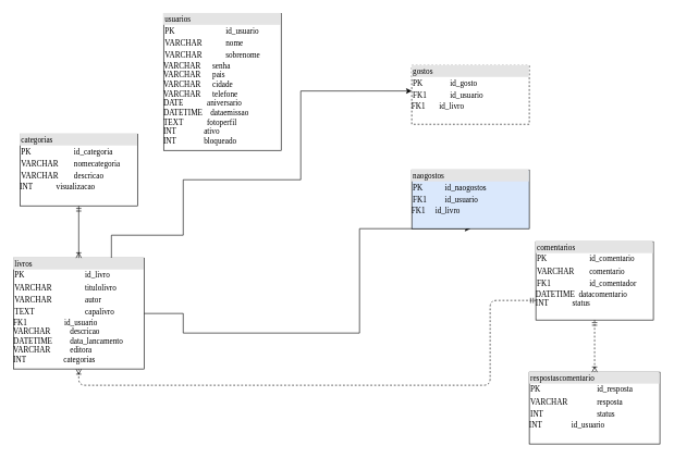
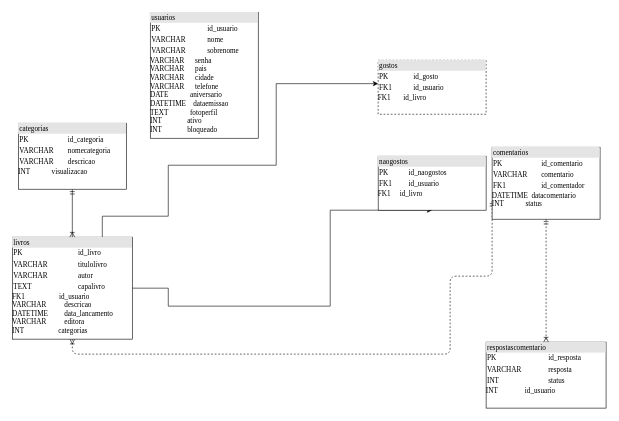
- <mxCell id="13" value="&lt;div style=&quot;box-sizing: border-box ; width: 100% ; background: #e4e4e4 ; padding: 2px&quot;&gt;naogostos&lt;/div&gt;&lt;table style=&quot;width: 100% ; font-size: 1em&quot; cellpadding=&quot;2&quot; cellspacing=&quot;0&quot;&gt;&lt;tbody&gt;&lt;tr&gt;&lt;td&gt;PK&lt;/td&gt;&lt;td&gt;id_naogostos&lt;/td&gt;&lt;/tr&gt;&lt;tr&gt;&lt;td&gt;FK1&lt;/td&gt;&lt;td&gt;id_usuario&lt;/td&gt;&lt;/tr&gt;&lt;/tbody&gt;&lt;/table&gt;FK1&amp;nbsp; &amp;nbsp; &amp;nbsp;id_livro" style="verticalAlign=top;align=left;overflow=fill;html=1;rounded=0;shadow=0;comic=0;labelBackgroundColor=none;strokeWidth=1;fontFamily=Verdana;fontSize=12;fillColor=#dae8fc;" vertex="1" parent="1"><mxGeometry x="630" y="260" width="180" height="90" as="geometry" /></mxCell>
+ <mxCell id="13" value="&lt;div style=&quot;box-sizing: border-box ; width: 100% ; background: #e4e4e4 ; padding: 2px&quot;&gt;naogostos&lt;/div&gt;&lt;table style=&quot;width: 100% ; font-size: 1em&quot; cellpadding=&quot;2&quot; cellspacing=&quot;0&quot;&gt;&lt;tbody&gt;&lt;tr&gt;&lt;td&gt;PK&lt;/td&gt;&lt;td&gt;id_naogostos&lt;/td&gt;&lt;/tr&gt;&lt;tr&gt;&lt;td&gt;FK1&lt;/td&gt;&lt;td&gt;id_usuario&lt;/td&gt;&lt;/tr&gt;&lt;/tbody&gt;&lt;/table&gt;FK1&amp;nbsp; &amp;nbsp; &amp;nbsp;id_livro" style="verticalAlign=top;align=left;overflow=fill;html=1;rounded=0;shadow=0;comic=0;labelBackgroundColor=none;strokeWidth=1;fontFamily=Verdana;fontSize=12" vertex="1" parent="1"><mxGeometry x="630" y="260" width="180" height="90" as="geometry" /></mxCell>
- <mxCell id="12" value="&lt;div style=&quot;box-sizing: border-box ; width: 100% ; background: #e4e4e4 ; padding: 2px&quot;&gt;comentarios&lt;/div&gt;&lt;table style=&quot;width: 100% ; font-size: 1em&quot; cellpadding=&quot;2&quot; cellspacing=&quot;0&quot;&gt;&lt;tbody&gt;&lt;tr&gt;&lt;td&gt;PK&lt;/td&gt;&lt;td&gt;id_comentario&lt;/td&gt;&lt;/tr&gt;&lt;tr&gt;&lt;td&gt;VARCHAR&lt;/td&gt;&lt;td&gt;comentario&lt;/td&gt;&lt;/tr&gt;&lt;tr&gt;&lt;td&gt;FK1&lt;/td&gt;&lt;td&gt;id_comentador&lt;br&gt;&lt;/td&gt;&lt;/tr&gt;&lt;/tbody&gt;&lt;/table&gt;DATETIME&amp;nbsp; datacomentario&lt;br&gt;INT&amp;nbsp; &amp;nbsp; &amp;nbsp; &amp;nbsp; &amp;nbsp; &amp;nbsp; status" style="verticalAlign=top;align=left;overflow=fill;html=1;rounded=0;shadow=0;comic=0;labelBackgroundColor=none;strokeWidth=1;fontFamily=Verdana;fontSize=12" parent="1" vertex="1"><mxGeometry x="820" y="370" width="180" height="120" as="geometry" /></mxCell>
+ <mxCell id="12" value="&lt;div style=&quot;box-sizing: border-box ; width: 100% ; background: #e4e4e4 ; padding: 2px&quot;&gt;comentarios&lt;/div&gt;&lt;table style=&quot;width: 100% ; font-size: 1em&quot; cellpadding=&quot;2&quot; cellspacing=&quot;0&quot;&gt;&lt;tbody&gt;&lt;tr&gt;&lt;td&gt;PK&lt;/td&gt;&lt;td&gt;id_comentario&lt;/td&gt;&lt;/tr&gt;&lt;tr&gt;&lt;td&gt;VARCHAR&lt;/td&gt;&lt;td&gt;comentario&lt;/td&gt;&lt;/tr&gt;&lt;tr&gt;&lt;td&gt;FK1&lt;/td&gt;&lt;td&gt;id_comentador&lt;br&gt;&lt;/td&gt;&lt;/tr&gt;&lt;/tbody&gt;&lt;/table&gt;DATETIME&amp;nbsp; datacomentario&lt;br&gt;INT&amp;nbsp; &amp;nbsp; &amp;nbsp; &amp;nbsp; &amp;nbsp; &amp;nbsp; status" style="verticalAlign=top;align=left;overflow=fill;html=1;rounded=0;shadow=0;comic=0;labelBackgroundColor=none;strokeWidth=1;fontFamily=Verdana;fontSize=12" parent="1" vertex="1"><mxGeometry x="820" y="245" width="180" height="120" as="geometry" /></mxCell>
